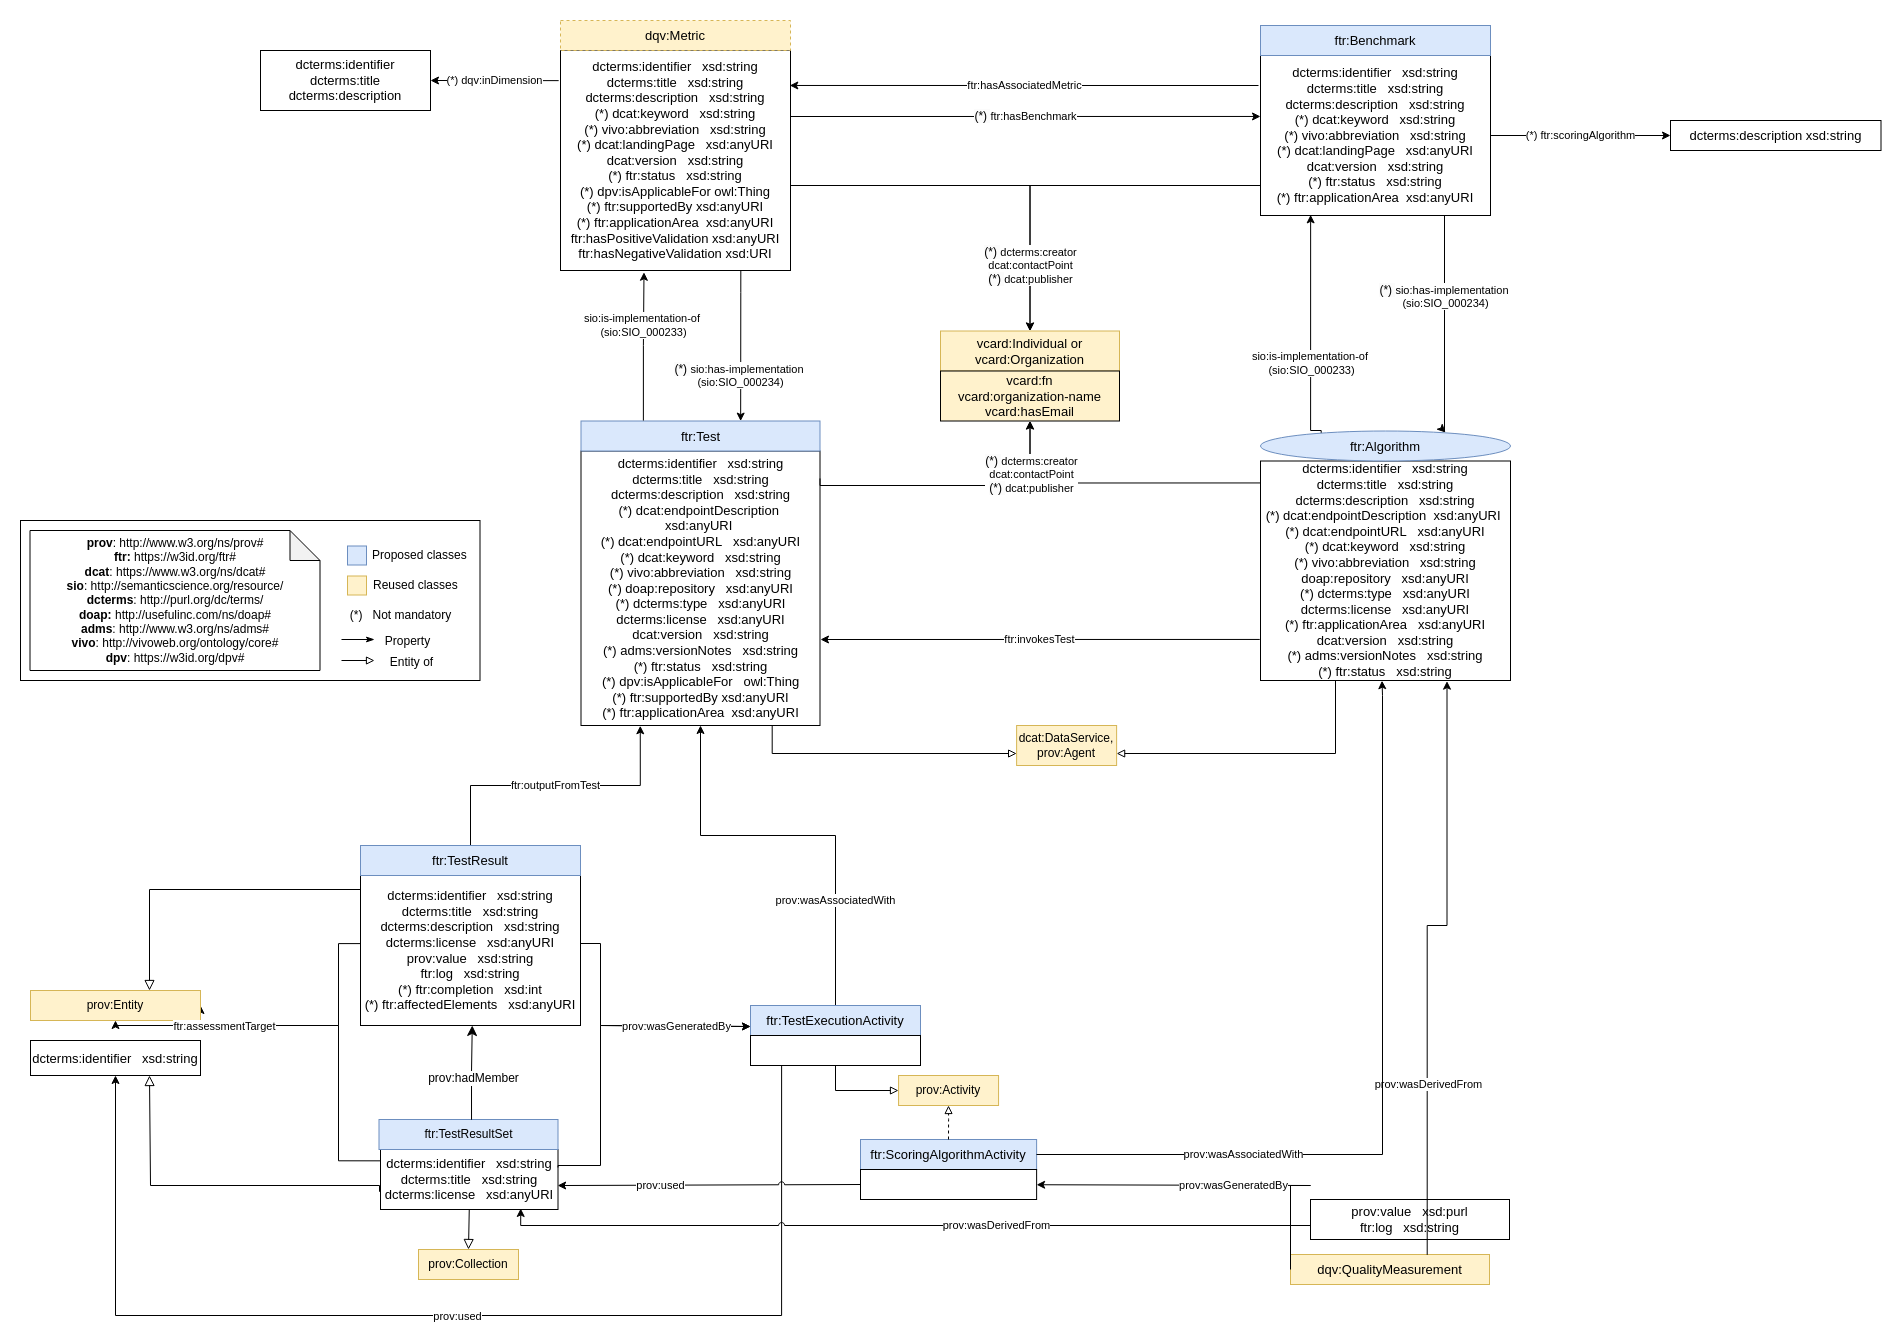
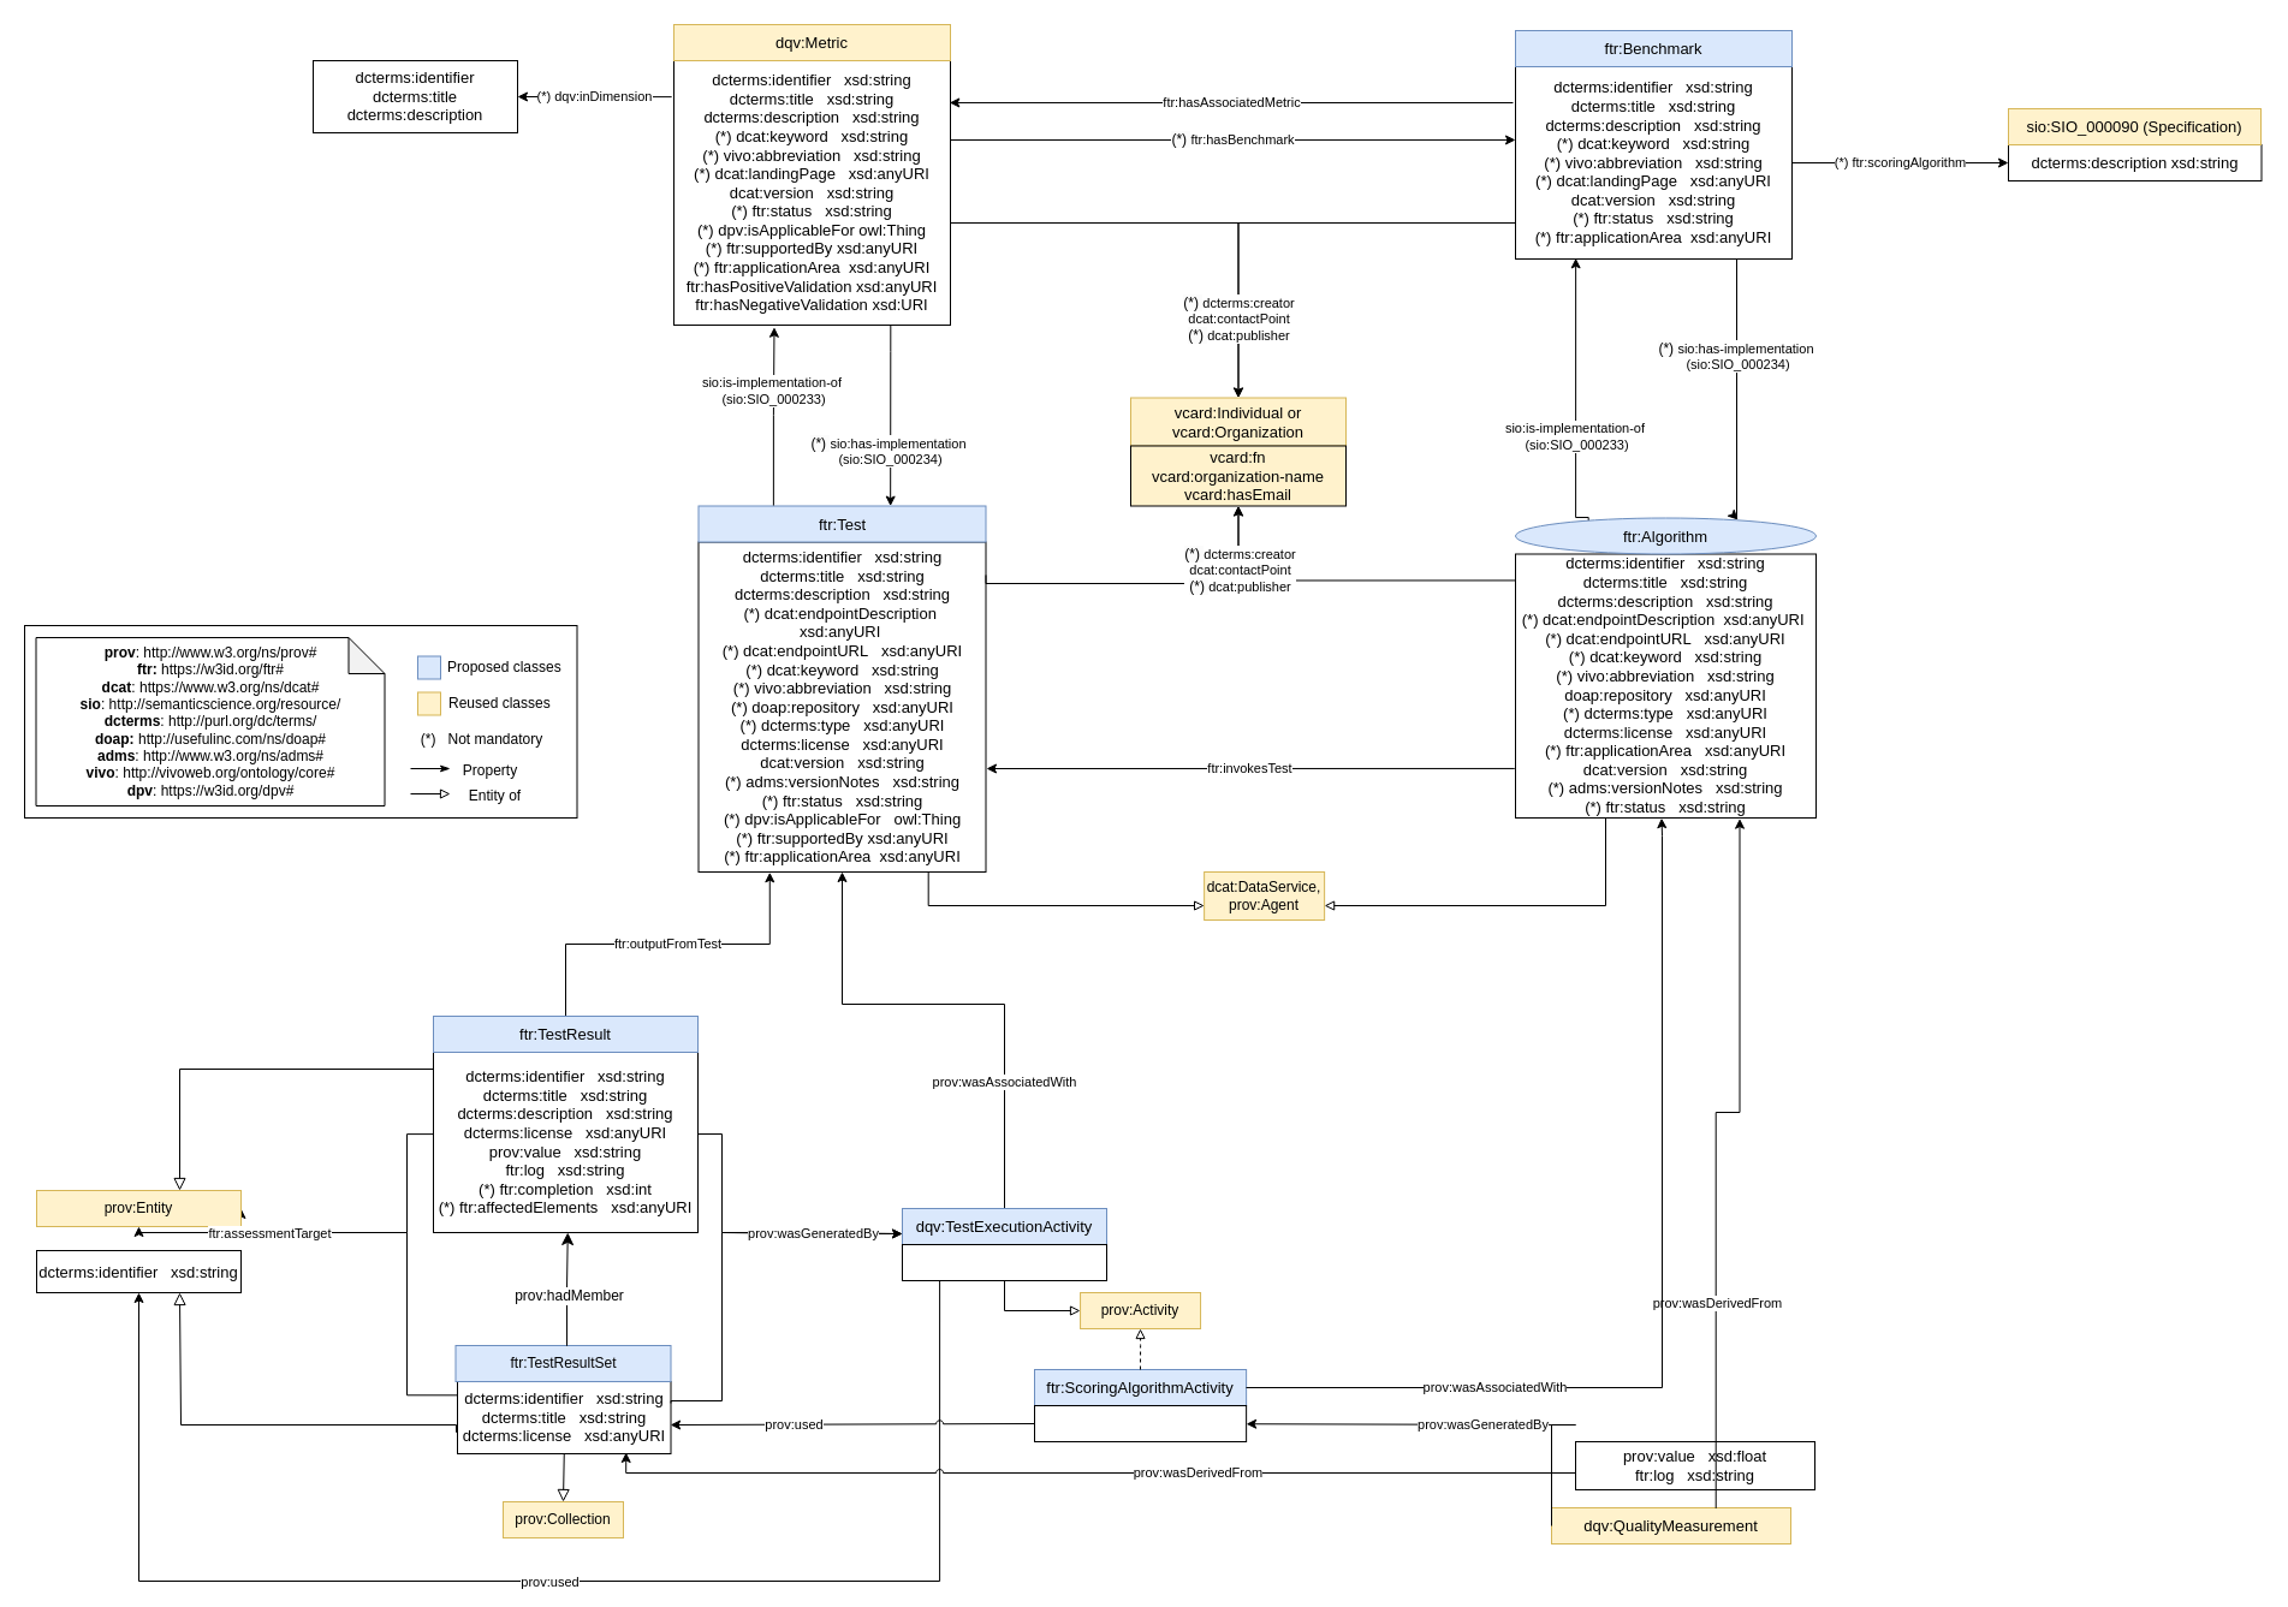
- <mxCell id="32" value="&lt;font style=&quot;font-size: 13px;&quot;&gt;dqv:Metric&lt;/font&gt;" style="rounded=0;whiteSpace=wrap;html=1;snapToPoint=1;points=[[0.1,0],[0.2,0],[0.3,0],[0.4,0],[0.5,0],[0.6,0],[0.7,0],[0.8,0],[0.9,0],[0,0.1],[0,0.3],[0,0.5],[0,0.7],[0,0.9],[0.1,1],[0.2,1],[0.3,1],[0.4,1],[0.5,1],[0.6,1],[0.7,1],[0.8,1],[0.9,1],[1,0.1],[1,0.3],[1,0.5],[1,0.7],[1,0.9]];fillColor=#fff2cc;strokeColor=#d6b656;dashed=1;" vertex="1" parent="1"><mxGeometry x="560" y="20" width="230" height="30" as="geometry" /></mxCell>
+ <mxCell id="32" value="&lt;font style=&quot;font-size: 13px;&quot;&gt;dqv:Metric&lt;/font&gt;" style="rounded=0;whiteSpace=wrap;html=1;snapToPoint=1;points=[[0.1,0],[0.2,0],[0.3,0],[0.4,0],[0.5,0],[0.6,0],[0.7,0],[0.8,0],[0.9,0],[0,0.1],[0,0.3],[0,0.5],[0,0.7],[0,0.9],[0.1,1],[0.2,1],[0.3,1],[0.4,1],[0.5,1],[0.6,1],[0.7,1],[0.8,1],[0.9,1],[1,0.1],[1,0.3],[1,0.5],[1,0.7],[1,0.9]];fillColor=#fff2cc;strokeColor=#d6b656;" vertex="1" parent="1"><mxGeometry x="560" y="20" width="230" height="30" as="geometry" /></mxCell>
+ <mxCell id="77" value="&lt;font style=&quot;font-size: 13px;&quot;&gt;sio:SIO_000090 (Specification)&lt;/font&gt;" style="rounded=0;whiteSpace=wrap;html=1;snapToPoint=1;points=[[0.1,0],[0.2,0],[0.3,0],[0.4,0],[0.5,0],[0.6,0],[0.7,0],[0.8,0],[0.9,0],[0,0.1],[0,0.3],[0,0.5],[0,0.7],[0,0.9],[0.1,1],[0.2,1],[0.3,1],[0.4,1],[0.5,1],[0.6,1],[0.7,1],[0.8,1],[0.9,1],[1,0.1],[1,0.3],[1,0.5],[1,0.7],[1,0.9]];fillColor=#fff2cc;strokeColor=#d6b656;" vertex="1" parent="1"><mxGeometry x="1670" y="90" width="210" height="30" as="geometry" /></mxCell>
- <mxCell id="27" value="&lt;div&gt;dcat:DataService,&lt;/div&gt;&lt;div&gt;prov:Agent&lt;/div&gt;" style="rounded=0;whiteSpace=wrap;html=1;snapToPoint=1;points=[[0.1,0],[0.2,0],[0.3,0],[0.4,0],[0.5,0],[0.6,0],[0.7,0],[0.8,0],[0.9,0],[0,0.1],[0,0.3],[0,0.5],[0,0.7],[0,0.9],[0.1,1],[0.2,1],[0.3,1],[0.4,1],[0.5,1],[0.6,1],[0.7,1],[0.8,1],[0.9,1],[1,0.1],[1,0.3],[1,0.5],[1,0.7],[1,0.9]];fillColor=#fff2cc;strokeColor=#d6b656;" vertex="1" parent="1"><mxGeometry x="1016.12" y="725" width="100" height="40" as="geometry" /></mxCell>
+ <mxCell id="27" value="&lt;div&gt;dcat:DataService,&lt;/div&gt;&lt;div&gt;prov:Agent&lt;/div&gt;" style="rounded=0;whiteSpace=wrap;html=1;snapToPoint=1;points=[[0.1,0],[0.2,0],[0.3,0],[0.4,0],[0.5,0],[0.6,0],[0.7,0],[0.8,0],[0.9,0],[0,0.1],[0,0.3],[0,0.5],[0,0.7],[0,0.9],[0.1,1],[0.2,1],[0.3,1],[0.4,1],[0.5,1],[0.6,1],[0.7,1],[0.8,1],[0.9,1],[1,0.1],[1,0.3],[1,0.5],[1,0.7],[1,0.9]];fillColor=#fff2cc;strokeColor=#d6b656;" vertex="1" parent="1"><mxGeometry x="1001.12" y="725" width="100" height="40" as="geometry" /></mxCell>
- <mxCell id="14" value="&lt;font style=&quot;font-size: 13px;&quot;&gt;ftr:TestExecutionActivity&lt;/font&gt;" style="rounded=0;whiteSpace=wrap;html=1;snapToPoint=1;points=[[0.1,0],[0.2,0],[0.3,0],[0.4,0],[0.5,0],[0.6,0],[0.7,0],[0.8,0],[0.9,0],[0,0.1],[0,0.3],[0,0.5],[0,0.7],[0,0.9],[0.1,1],[0.2,1],[0.3,1],[0.4,1],[0.5,1],[0.6,1],[0.7,1],[0.8,1],[0.9,1],[1,0.1],[1,0.3],[1,0.5],[1,0.7],[1,0.9]];fillColor=#dae8fc;strokeColor=#6c8ebf;" vertex="1" parent="1"><mxGeometry x="750" y="1005" width="170" height="30" as="geometry" /></mxCell>
+ <mxCell id="14" value="&lt;font style=&quot;font-size: 13px;&quot;&gt;dqv:TestExecutionActivity&lt;/font&gt;" style="rounded=0;whiteSpace=wrap;html=1;snapToPoint=1;points=[[0.1,0],[0.2,0],[0.3,0],[0.4,0],[0.5,0],[0.6,0],[0.7,0],[0.8,0],[0.9,0],[0,0.1],[0,0.3],[0,0.5],[0,0.7],[0,0.9],[0.1,1],[0.2,1],[0.3,1],[0.4,1],[0.5,1],[0.6,1],[0.7,1],[0.8,1],[0.9,1],[1,0.1],[1,0.3],[1,0.5],[1,0.7],[1,0.9]];fillColor=#dae8fc;strokeColor=#6c8ebf;" vertex="1" parent="1"><mxGeometry x="750" y="1005" width="170" height="30" as="geometry" /></mxCell>
- <mxCell id="59" value="&lt;span style=&quot;text-decoration-skip-ink: none;&quot;&gt;&lt;span style=&quot;font-size: 13px;&quot;&gt;prov:value&amp;nbsp; &amp;nbsp;xsd:purl&lt;/span&gt;&lt;br style=&quot;font-size: 13px;&quot;&gt;&lt;span style=&quot;font-size: 13px;&quot;&gt;ftr:log&amp;nbsp; &amp;nbsp;xsd:string&lt;/span&gt;&lt;/span&gt;" style="rounded=0;whiteSpace=wrap;html=1;snapToPoint=1;points=[[0.1,0],[0.2,0],[0.3,0],[0.4,0],[0.5,0],[0.6,0],[0.7,0],[0.8,0],[0.9,0],[0,0.1],[0,0.3],[0,0.5],[0,0.7],[0,0.9],[0.1,1],[0.2,1],[0.3,1],[0.4,1],[0.5,1],[0.6,1],[0.7,1],[0.8,1],[0.9,1],[1,0.1],[1,0.3],[1,0.5],[1,0.7],[1,0.9]];" vertex="1" parent="1"><mxGeometry x="1310" y="1199" width="199" height="40" as="geometry" /></mxCell>
+ <mxCell id="59" value="&lt;span style=&quot;text-decoration-skip-ink: none;&quot;&gt;&lt;span style=&quot;font-size: 13px;&quot;&gt;prov:value&amp;nbsp; &amp;nbsp;xsd:float&lt;/span&gt;&lt;br style=&quot;font-size: 13px;&quot;&gt;&lt;span style=&quot;font-size: 13px;&quot;&gt;ftr:log&amp;nbsp; &amp;nbsp;xsd:string&lt;/span&gt;&lt;/span&gt;" style="rounded=0;whiteSpace=wrap;html=1;snapToPoint=1;points=[[0.1,0],[0.2,0],[0.3,0],[0.4,0],[0.5,0],[0.6,0],[0.7,0],[0.8,0],[0.9,0],[0,0.1],[0,0.3],[0,0.5],[0,0.7],[0,0.9],[0.1,1],[0.2,1],[0.3,1],[0.4,1],[0.5,1],[0.6,1],[0.7,1],[0.8,1],[0.9,1],[1,0.1],[1,0.3],[1,0.5],[1,0.7],[1,0.9]];" vertex="1" parent="1"><mxGeometry x="1310" y="1199" width="199" height="40" as="geometry" /></mxCell>
